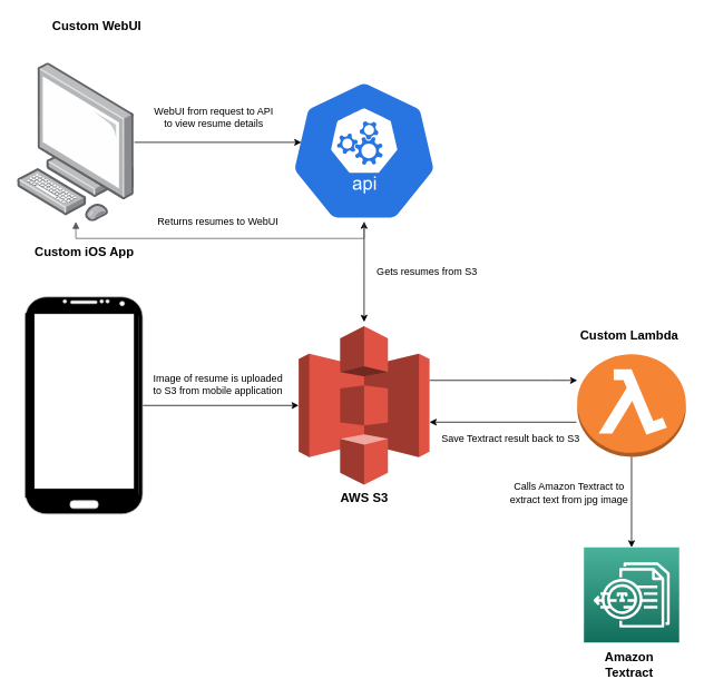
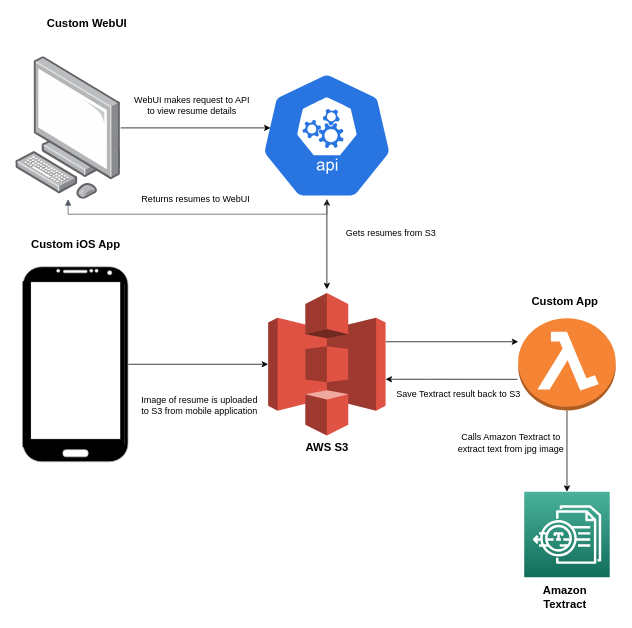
- <mxCell id="6" value="WebUI from request to API &lt;br&gt;to view resume details" style="text;html=1;resizable=0;autosize=1;align=center;verticalAlign=middle;points=[];fillColor=none;strokeColor=none;rounded=0;" vertex="1" parent="1"><mxGeometry x="170" y="125" width="170" height="30" as="geometry" /></mxCell>
+ <mxCell id="6" value="WebUI makes request to API &lt;br&gt;to view resume details" style="text;html=1;resizable=0;autosize=1;align=center;verticalAlign=middle;points=[];fillColor=none;strokeColor=none;rounded=0;" vertex="1" parent="1"><mxGeometry x="170" y="125" width="170" height="30" as="geometry" /></mxCell>
- <mxCell id="22" value="&lt;b&gt;&lt;font style=&quot;font-size: 15px&quot;&gt;Custom iOS App&lt;/font&gt;&lt;/b&gt;" style="text;html=1;resizable=0;autosize=1;align=center;verticalAlign=middle;points=[];fillColor=none;strokeColor=none;rounded=0;" vertex="1" parent="1"><mxGeometry x="35" y="290" width="130" height="20" as="geometry" /></mxCell>
+ <mxCell id="22" value="&lt;b&gt;&lt;font style=&quot;font-size: 15px&quot;&gt;Custom iOS App&lt;/font&gt;&lt;/b&gt;" style="text;html=1;resizable=0;autosize=1;align=center;verticalAlign=middle;points=[];fillColor=none;strokeColor=none;rounded=0;" vertex="1" parent="1"><mxGeometry x="35" y="315" width="130" height="20" as="geometry" /></mxCell>
- <mxCell id="18" value="Gets resumes from S3" style="text;html=1;resizable=0;autosize=1;align=center;verticalAlign=middle;points=[];fillColor=none;strokeColor=none;rounded=0;" vertex="1" parent="1"><mxGeometry x="440" y="315" width="140" height="20" as="geometry" /></mxCell>
+ <mxCell id="18" value="Gets resumes from S3" style="text;html=1;resizable=0;autosize=1;align=center;verticalAlign=middle;points=[];fillColor=none;strokeColor=none;rounded=0;" vertex="1" parent="1"><mxGeometry x="450" y="300" width="140" height="20" as="geometry" /></mxCell>
- <mxCell id="25" value="&lt;b&gt;&lt;font style=&quot;font-size: 15px&quot;&gt;Custom Lambda&lt;/font&gt;&lt;/b&gt;" style="text;html=1;resizable=0;autosize=1;align=center;verticalAlign=middle;points=[];fillColor=none;strokeColor=none;rounded=0;" vertex="1" parent="1"><mxGeometry x="687" y="390" width="130" height="20" as="geometry" /></mxCell>
+ <mxCell id="25" value="&lt;b&gt;&lt;font style=&quot;font-size: 15px&quot;&gt;Custom App&lt;/font&gt;&lt;/b&gt;" style="text;html=1;resizable=0;autosize=1;align=center;verticalAlign=middle;points=[];fillColor=none;strokeColor=none;rounded=0;" vertex="1" parent="1"><mxGeometry x="687" y="390" width="130" height="20" as="geometry" /></mxCell>
- <mxCell id="12" value="Image of resume is uploaded&lt;br&gt;to S3 from mobile application" style="text;html=1;resizable=0;autosize=1;align=center;verticalAlign=middle;points=[];fillColor=none;strokeColor=none;rounded=0;" vertex="1" parent="1"><mxGeometry x="175" y="445" width="170" height="30" as="geometry" /></mxCell>
+ <mxCell id="12" value="Image of resume is uploaded&lt;br&gt;to S3 from mobile application" style="text;html=1;resizable=0;autosize=1;align=center;verticalAlign=middle;points=[];fillColor=none;strokeColor=none;rounded=0;" vertex="1" parent="1"><mxGeometry x="180" y="525" width="170" height="30" as="geometry" /></mxCell>
